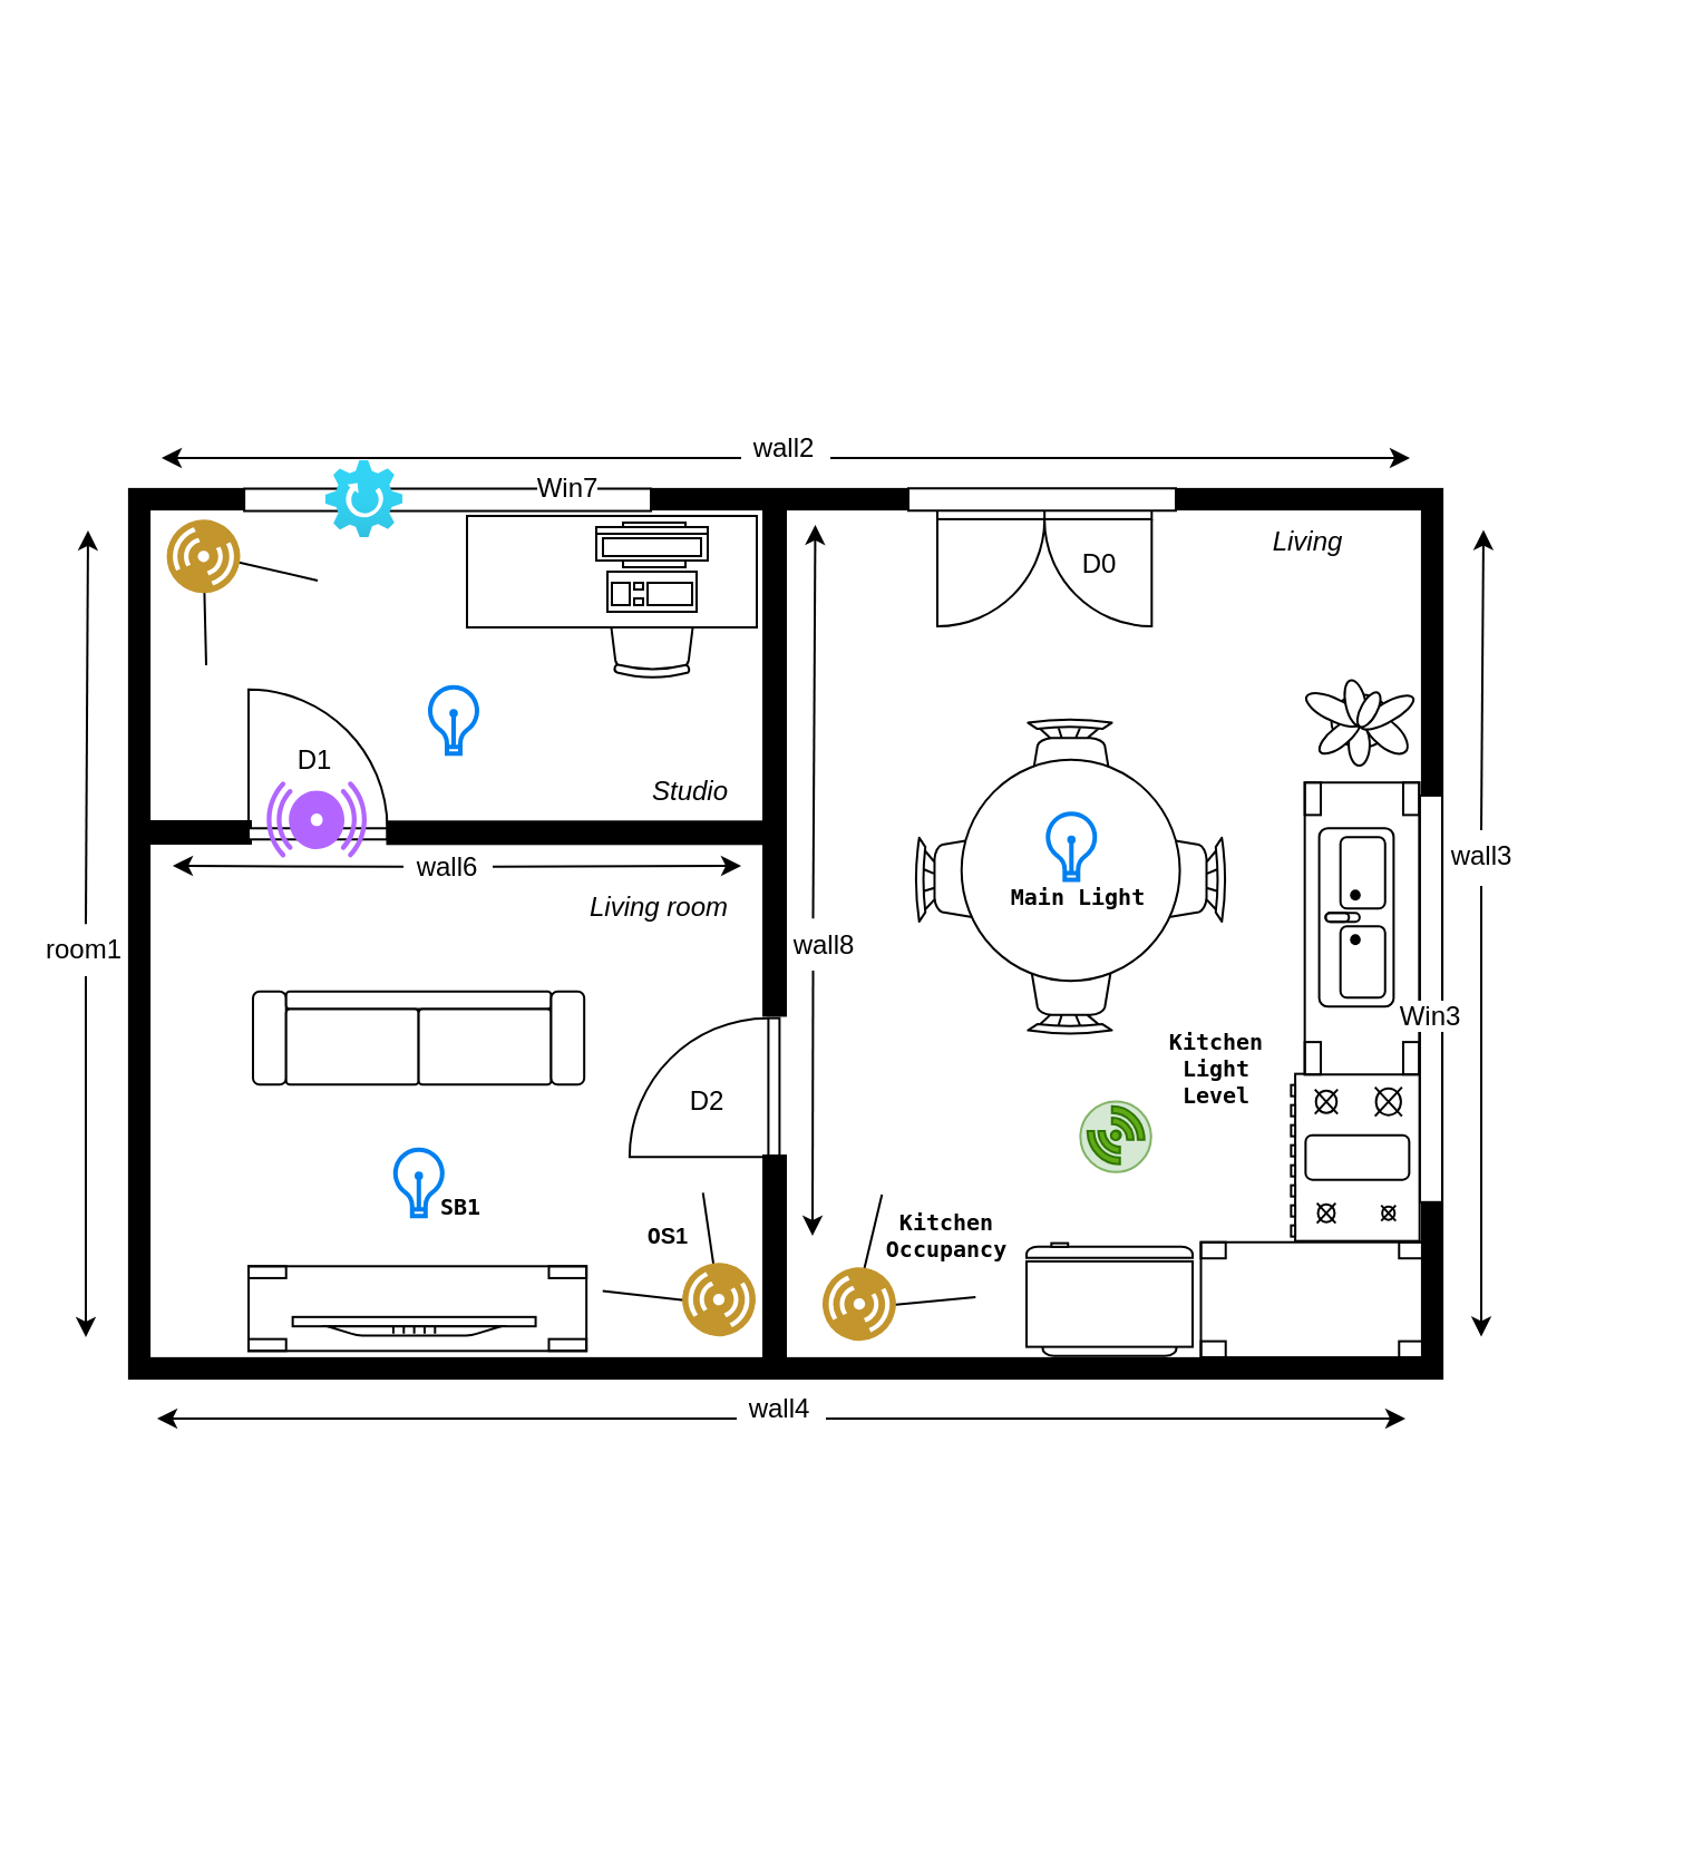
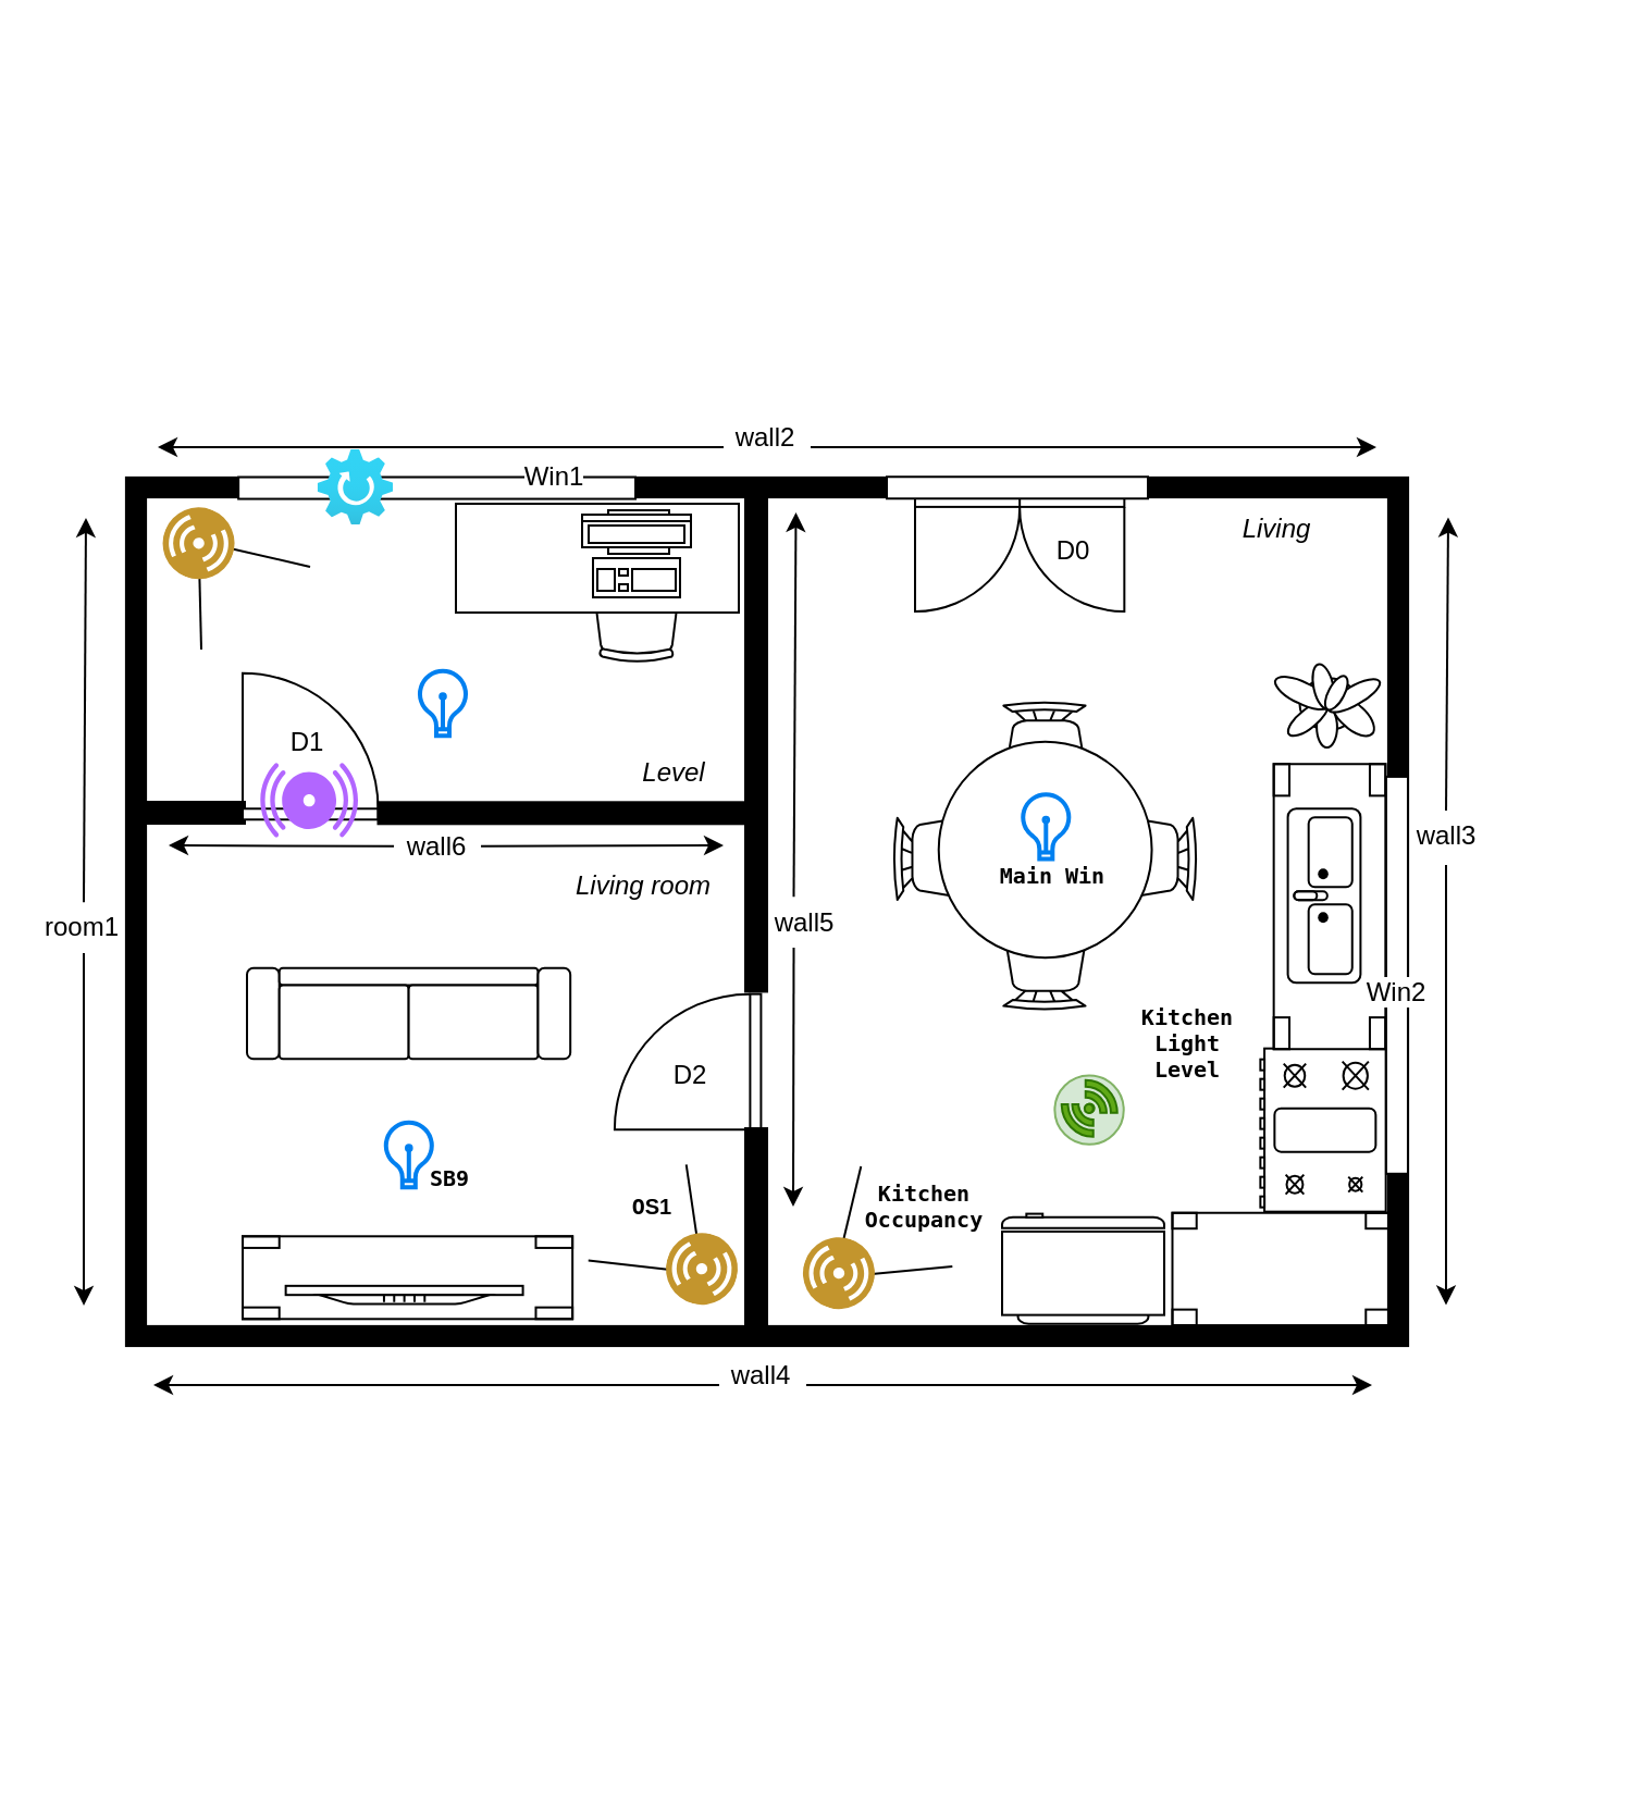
- <mxCell id="67" value="&lt;span style=&quot;background-color: rgb(255, 255, 255);&quot;&gt;Win7&lt;/span&gt;" style="text;html=1;strokeColor=none;fillColor=none;align=center;verticalAlign=middle;whiteSpace=wrap;rounded=0;fontSize=12;" parent="1" vertex="1"><mxGeometry x="230.74" y="206.4" width="47.26" height="25.05" as="geometry" /></mxCell>
+ <mxCell id="67" value="&lt;span style=&quot;background-color: rgb(255, 255, 255);&quot;&gt;Win1&lt;/span&gt;" style="text;html=1;strokeColor=none;fillColor=none;align=center;verticalAlign=middle;whiteSpace=wrap;rounded=0;fontSize=12;" parent="1" vertex="1"><mxGeometry x="230.74" y="206.4" width="47.26" height="25.05" as="geometry" /></mxCell>
- <mxCell id="48" value="&lt;i&gt;Studio&lt;/i&gt;" style="text;html=1;strokeColor=none;fillColor=none;align=center;verticalAlign=middle;whiteSpace=wrap;rounded=0;fontSize=12;" parent="1" vertex="1"><mxGeometry x="281" y="342.68" width="57" height="25.05" as="geometry" /></mxCell>
+ <mxCell id="48" value="&lt;i&gt;Level&lt;/i&gt;" style="text;html=1;strokeColor=none;fillColor=none;align=center;verticalAlign=middle;whiteSpace=wrap;rounded=0;fontSize=12;" parent="1" vertex="1"><mxGeometry x="281" y="342.68" width="57" height="25.05" as="geometry" /></mxCell>
- <mxCell id="46" value="&lt;pre style=&quot;font-size: 10px;&quot;&gt;&lt;b&gt;Main Light&lt;/b&gt;&lt;/pre&gt;" style="text;html=1;strokeColor=none;fillColor=none;align=center;verticalAlign=middle;whiteSpace=wrap;rounded=0;" parent="1" vertex="1"><mxGeometry x="452" y="388.28" width="63" height="26.6" as="geometry" /></mxCell>
+ <mxCell id="46" value="&lt;pre style=&quot;font-size: 10px;&quot;&gt;&lt;b&gt;Main Win&lt;/b&gt;&lt;/pre&gt;" style="text;html=1;strokeColor=none;fillColor=none;align=center;verticalAlign=middle;whiteSpace=wrap;rounded=0;" parent="1" vertex="1"><mxGeometry x="452" y="388.28" width="63" height="26.6" as="geometry" /></mxCell>
- <mxCell id="86" value="wall8" style="text;html=1;strokeColor=none;fillColor=none;align=center;verticalAlign=middle;whiteSpace=wrap;rounded=0;fontSize=12;" parent="85" vertex="1"><mxGeometry x="6" y="176.13" width="35" height="25.05" as="geometry" /></mxCell>
+ <mxCell id="86" value="wall5" style="text;html=1;strokeColor=none;fillColor=none;align=center;verticalAlign=middle;whiteSpace=wrap;rounded=0;fontSize=12;" parent="85" vertex="1"><mxGeometry x="6" y="176.13" width="35" height="25.05" as="geometry" /></mxCell>
- <mxCell id="69" value="&lt;span style=&quot;background-color: rgb(255, 255, 255);&quot;&gt;Win3&lt;/span&gt;" style="text;html=1;strokeColor=none;fillColor=none;align=center;verticalAlign=middle;whiteSpace=wrap;rounded=0;fontSize=12;" parent="1" vertex="1"><mxGeometry x="594.98" y="443.175" width="93" height="25.051" as="geometry" /></mxCell>
+ <mxCell id="69" value="&lt;span style=&quot;background-color: rgb(255, 255, 255);&quot;&gt;Win2&lt;/span&gt;" style="text;html=1;strokeColor=none;fillColor=none;align=center;verticalAlign=middle;whiteSpace=wrap;rounded=0;fontSize=12;" parent="1" vertex="1"><mxGeometry x="594.98" y="443.175" width="93" height="25.051" as="geometry" /></mxCell>
- <mxCell id="38" value="&lt;pre style=&quot;font-size: 10px;&quot;&gt;&lt;b&gt;SB1&lt;/b&gt;&lt;/pre&gt;" style="text;html=1;strokeColor=none;fillColor=none;align=center;verticalAlign=middle;whiteSpace=wrap;rounded=0;" parent="36" vertex="1"><mxGeometry x="17" y="12.2" width="27" height="26.6" as="geometry" /></mxCell>
+ <mxCell id="38" value="&lt;pre style=&quot;font-size: 10px;&quot;&gt;&lt;b&gt;SB9&lt;/b&gt;&lt;/pre&gt;" style="text;html=1;strokeColor=none;fillColor=none;align=center;verticalAlign=middle;whiteSpace=wrap;rounded=0;" parent="36" vertex="1"><mxGeometry x="17" y="12.2" width="27" height="26.6" as="geometry" /></mxCell>
